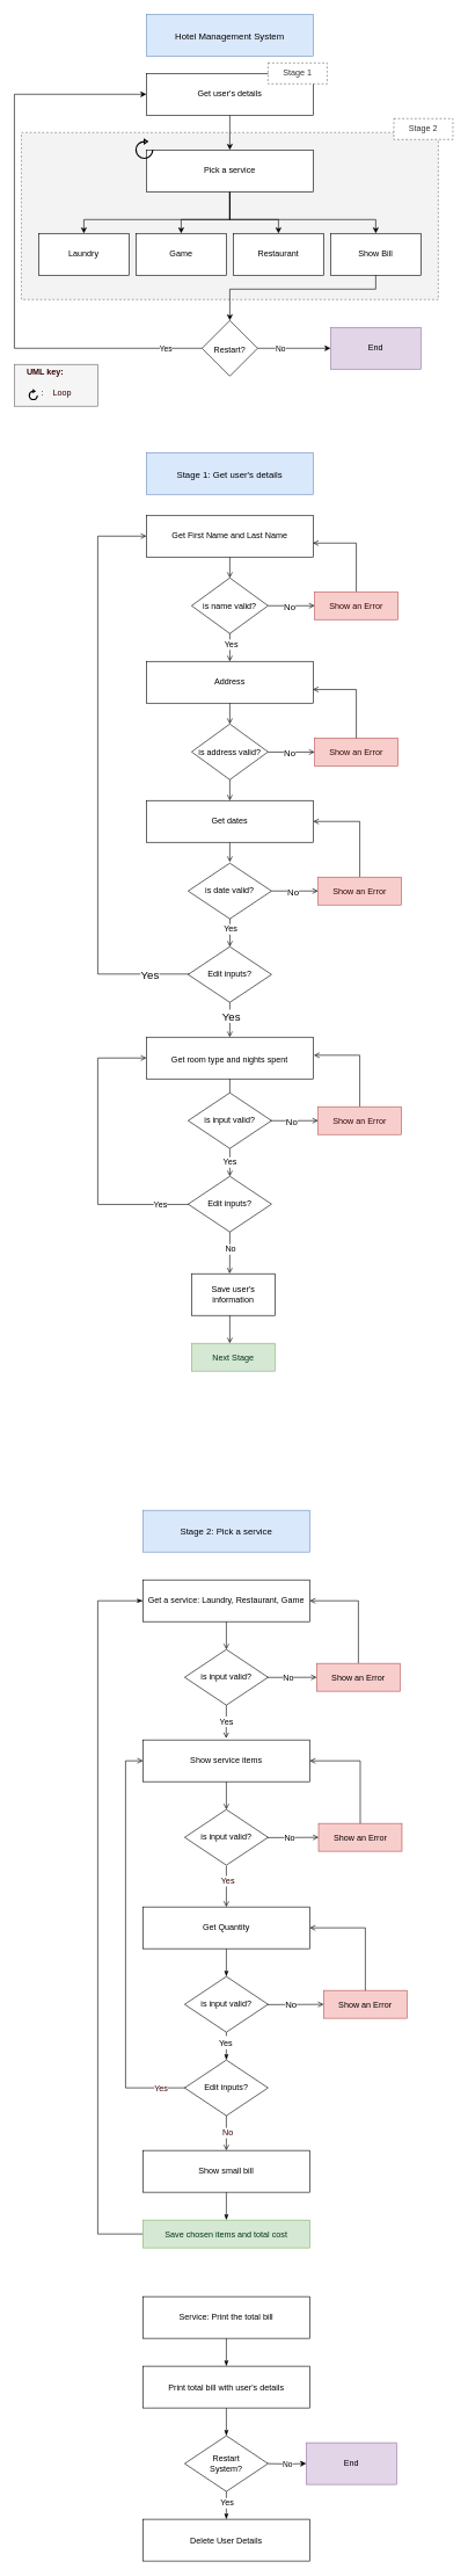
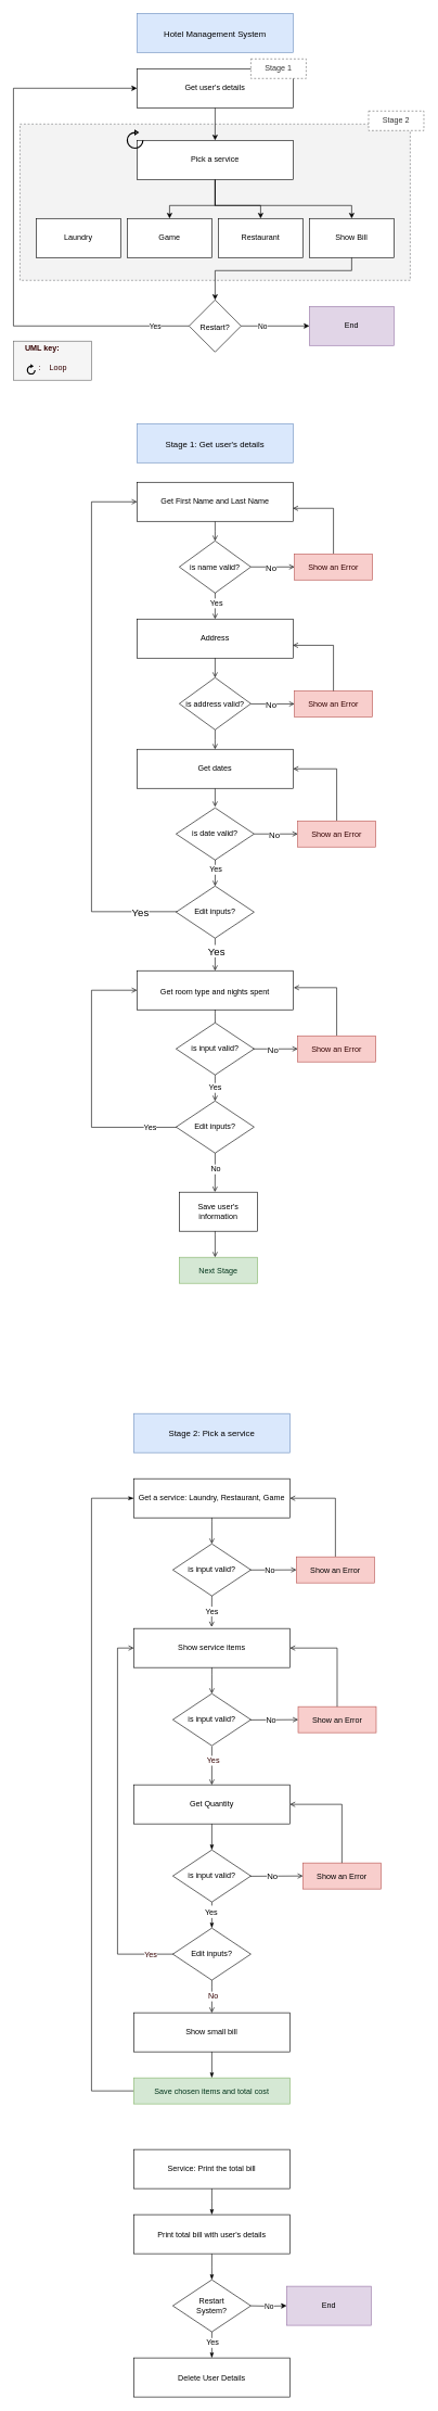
- <mxCell id="7" style="edgeStyle=orthogonalEdgeStyle;rounded=0;orthogonalLoop=1;jettySize=auto;html=1;" parent="1" source="9" target="10" edge="1"><mxGeometry relative="1" as="geometry"><Array as="points"><mxPoint x="330" y="315" /><mxPoint x="120" y="315" /></Array></mxGeometry></mxCell>
